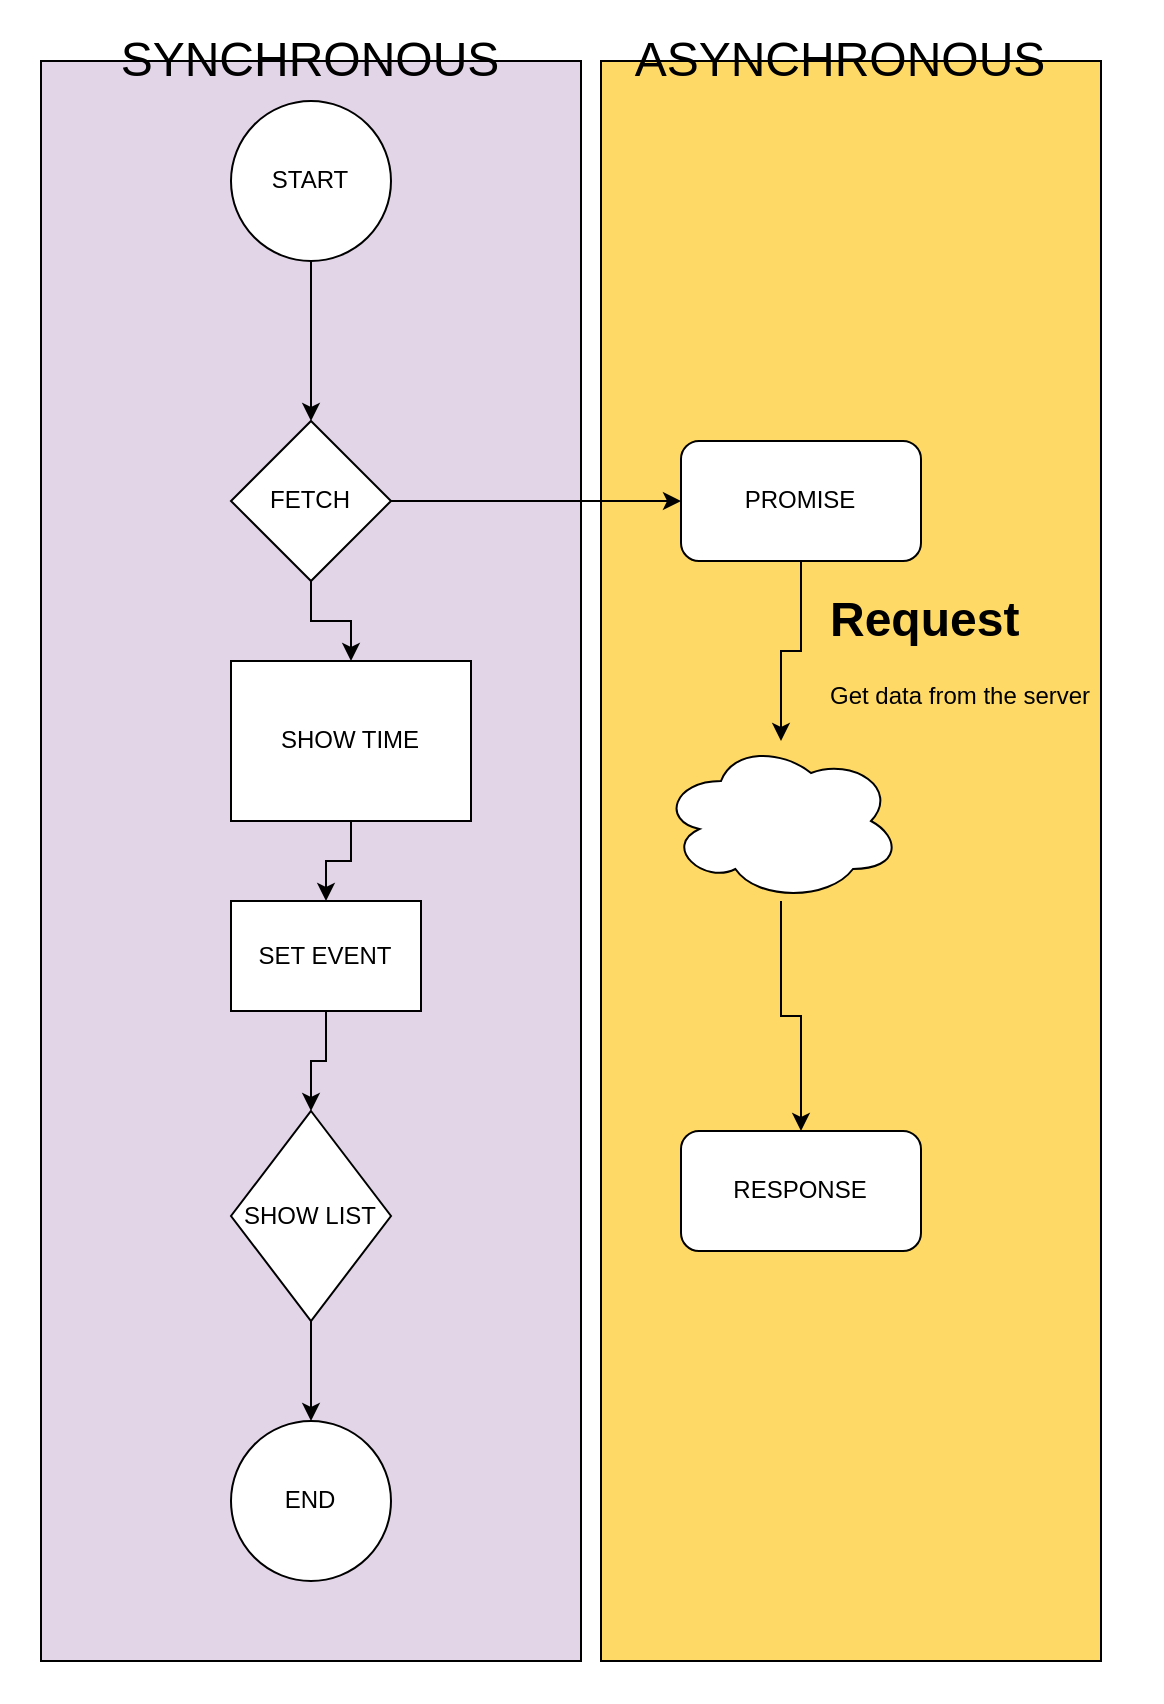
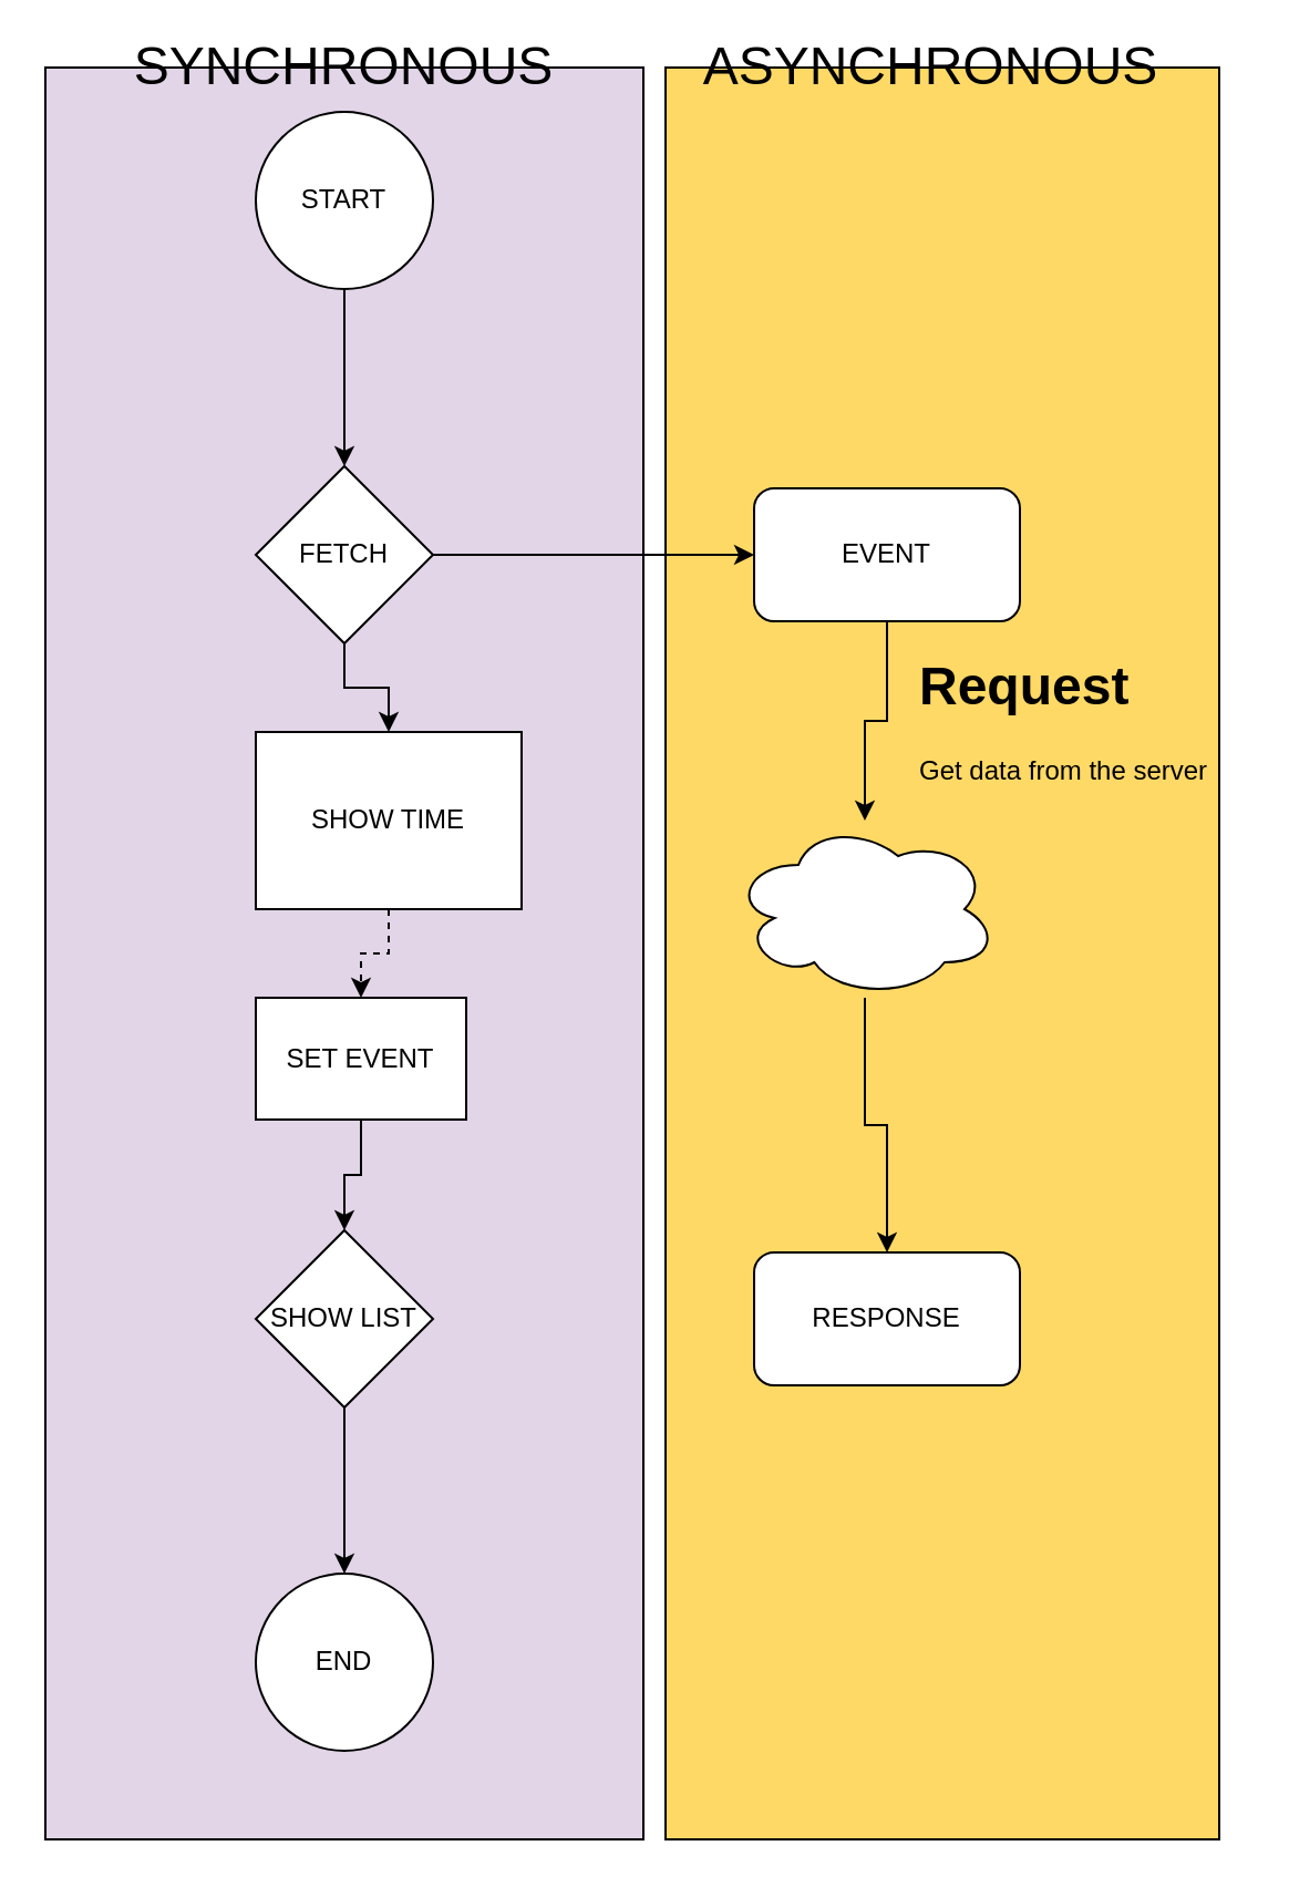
- <mxCell id="10" value="PROMISE" style="rounded=1;whiteSpace=wrap;html=1;" vertex="1" parent="1"><mxGeometry x="340" y="220" width="120" height="60" as="geometry" /></mxCell>
+ <mxCell id="10" value="EVENT" style="rounded=1;whiteSpace=wrap;html=1;" vertex="1" parent="1"><mxGeometry x="340" y="220" width="120" height="60" as="geometry" /></mxCell>
- <mxCell id="11" value="" style="edgeStyle=orthogonalEdgeStyle;rounded=0;orthogonalLoop=1;jettySize=auto;html=1;" edge="1" parent="1" source="12" target="14"><mxGeometry relative="1" as="geometry" /></mxCell>
+ <mxCell id="11" value="" style="edgeStyle=orthogonalEdgeStyle;rounded=0;orthogonalLoop=1;jettySize=auto;html=1;dashed=1;" edge="1" parent="1" source="12" target="14"><mxGeometry relative="1" as="geometry" /></mxCell>
- <mxCell id="17" value="SHOW LIST" style="rhombus;whiteSpace=wrap;html=1;" vertex="1" parent="1"><mxGeometry x="115" y="555" width="80" height="105" as="geometry" /></mxCell>
+ <mxCell id="17" value="SHOW LIST" style="rhombus;whiteSpace=wrap;html=1;" vertex="1" parent="1"><mxGeometry x="115" y="555" width="80" height="80" as="geometry" /></mxCell>
